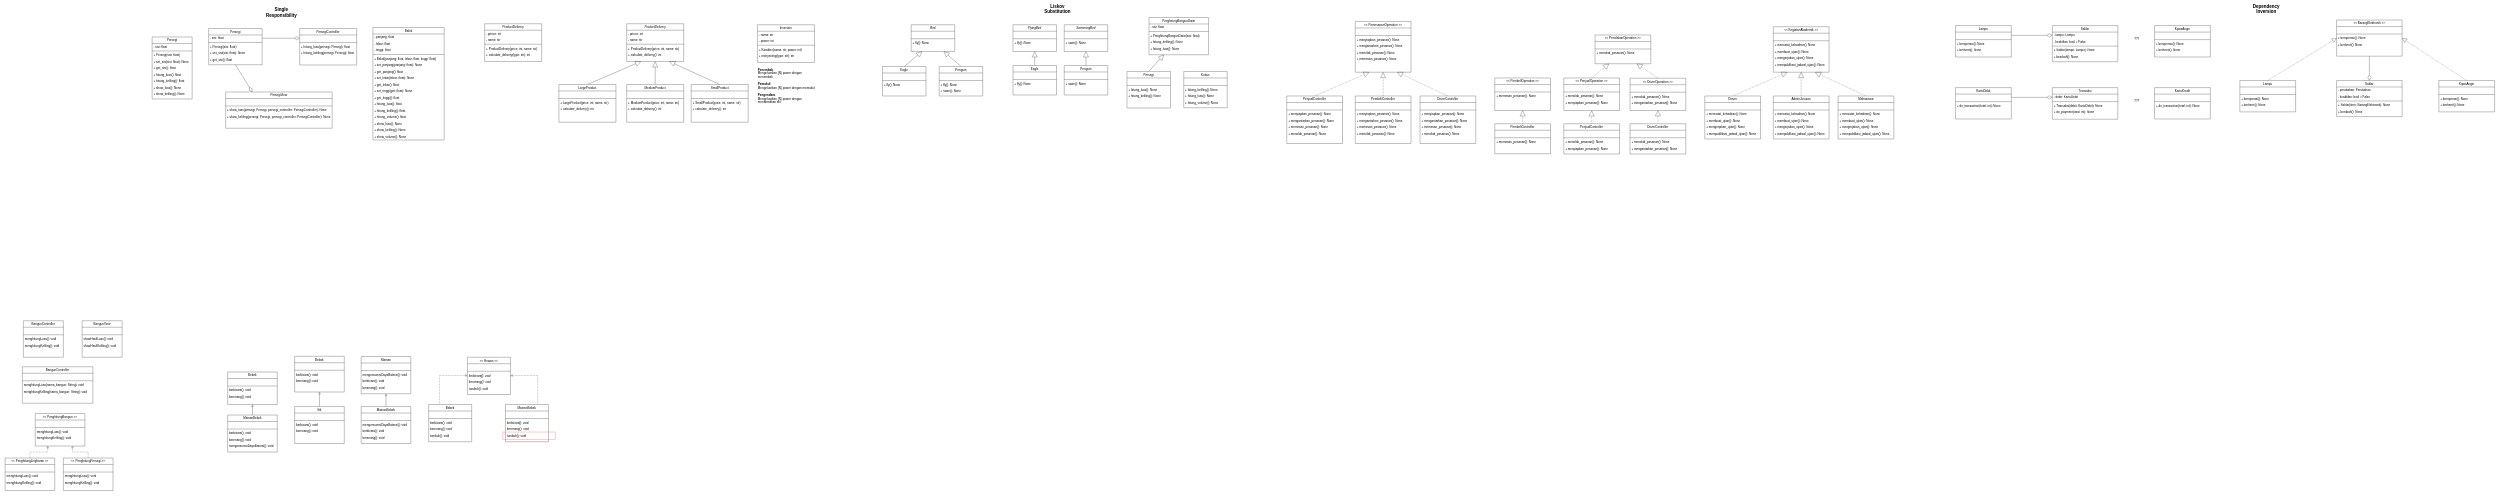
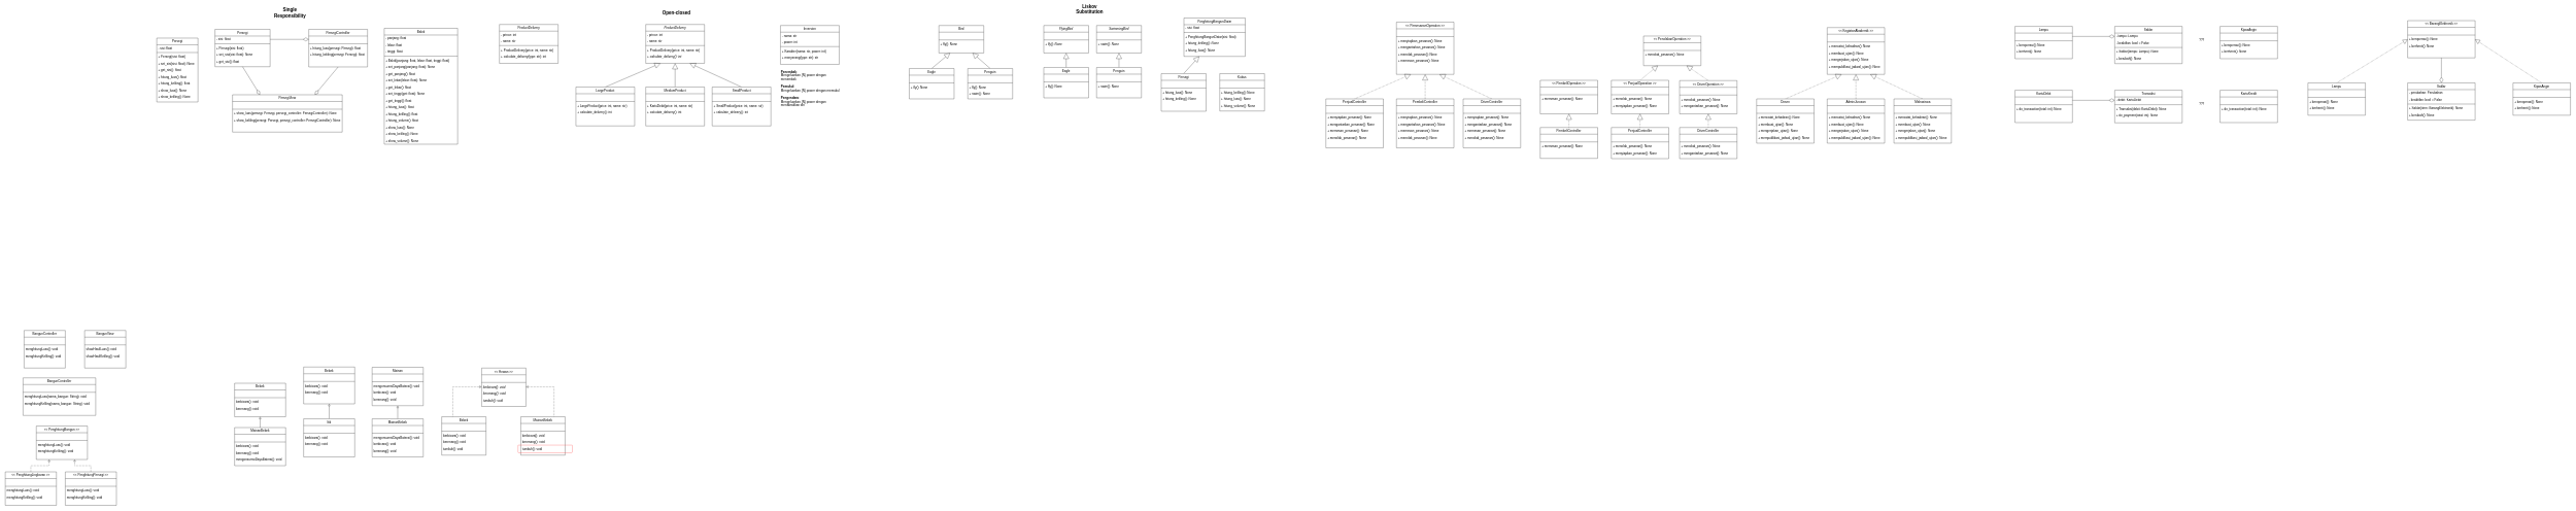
- <mxCell id="328" value="Dependency Inversion" style="text;html=1;strokeColor=none;fillColor=none;align=center;verticalAlign=middle;whiteSpace=wrap;rounded=0;fontStyle=1;fontSize=18;" vertex="1" parent="1"><mxGeometry x="8989" y="20" width="150" height="30" as="geometry" /></mxCell>
+ <mxCell id="169" value="Open-closed" style="text;html=1;strokeColor=none;fillColor=none;align=center;verticalAlign=middle;whiteSpace=wrap;rounded=0;fontStyle=1;fontSize=18;" vertex="1" parent="1"><mxGeometry x="2550" y="35" width="150" height="30" as="geometry" /></mxCell>
+ <mxCell id="107" style="rounded=0;orthogonalLoop=1;jettySize=auto;html=1;exitX=0.5;exitY=1;exitDx=0;exitDy=0;entryX=0.75;entryY=0;entryDx=0;entryDy=0;endArrow=diamondThin;endFill=0;startSize=20;endSize=20;" edge="1" parent="1" source="108" target="113"><mxGeometry relative="1" as="geometry" /></mxCell>
- <mxCell id="161" value="+ MediumProduct(price: int, name: str)" style="text;align=left;verticalAlign=top;spacingLeft=4;spacingRight=4;overflow=hidden;rotatable=0;points=[[0,0.5],[1,0.5]];portConstraint=eastwest;" vertex="1" parent="158"><mxGeometry y="60" width="228" height="26" as="geometry" /></mxCell>
+ <mxCell id="161" value="+ KartuDebit(price: int, name: str)" style="text;align=left;verticalAlign=top;spacingLeft=4;spacingRight=4;overflow=hidden;rotatable=0;points=[[0,0.5],[1,0.5]];portConstraint=eastwest;" vertex="1" parent="158"><mxGeometry y="60" width="228" height="26" as="geometry" /></mxCell>
